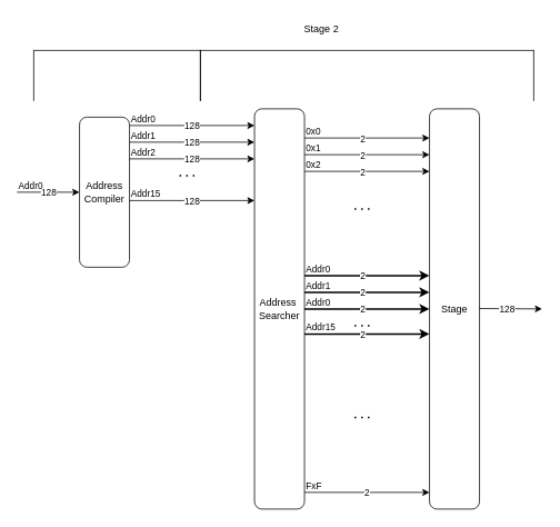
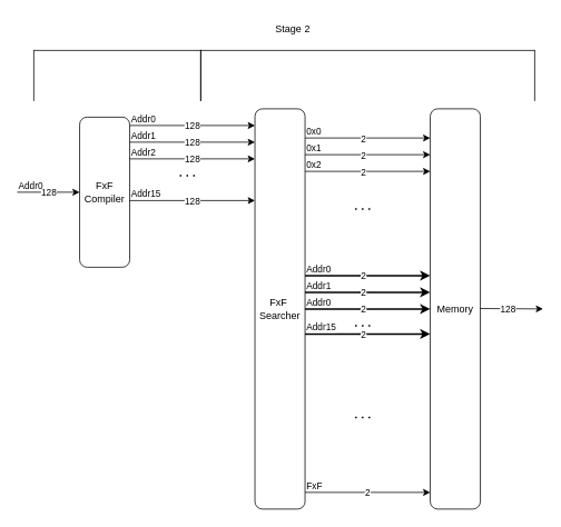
- <mxCell id="25" value="Stage 2" style="text;html=1;align=center;verticalAlign=middle;resizable=0;points=[];autosize=1;strokeColor=none;fillColor=none;" parent="1" vertex="1"><mxGeometry x="355" width="60" height="30" as="geometry" y="20" /></mxCell>
+ <mxCell id="25" value="Stage 2" style="text;html=1;align=center;verticalAlign=middle;resizable=0;points=[];autosize=1;strokeColor=none;fillColor=none;" parent="1" vertex="1"><mxGeometry x="320" y="20" width="60" height="30" as="geometry" /></mxCell>
- <mxCell id="2" value="Address&lt;div&gt;Compiler&lt;/div&gt;" style="rounded=1;whiteSpace=wrap;html=1;direction=south;" parent="1" vertex="1"><mxGeometry x="94.9" y="140" width="60" height="180" as="geometry" /></mxCell>
+ <mxCell id="2" value="FxF&lt;div&gt;Compiler&lt;/div&gt;" style="rounded=1;whiteSpace=wrap;html=1;direction=south;" parent="1" vertex="1"><mxGeometry x="94.9" y="140" width="60" height="180" as="geometry" /></mxCell>
- <mxCell id="6" value="Address&amp;nbsp;&lt;div&gt;Searcher&lt;/div&gt;" style="rounded=1;whiteSpace=wrap;html=1;direction=south;" parent="1" vertex="1"><mxGeometry x="304.9" y="130" width="60" height="480" as="geometry" /></mxCell>
+ <mxCell id="6" value="FxF&amp;nbsp;&lt;div&gt;Searcher&lt;/div&gt;" style="rounded=1;whiteSpace=wrap;html=1;direction=south;" parent="1" vertex="1"><mxGeometry x="304.9" y="130" width="60" height="480" as="geometry" /></mxCell>
- <mxCell id="26" value="Stage" style="rounded=1;whiteSpace=wrap;html=1;direction=south;" parent="1" vertex="1"><mxGeometry x="514.9" y="130" width="60" height="480" as="geometry" /></mxCell>
+ <mxCell id="26" value="Memory" style="rounded=1;whiteSpace=wrap;html=1;direction=south;" parent="1" vertex="1"><mxGeometry x="514.9" y="130" width="60" height="480" as="geometry" /></mxCell>
